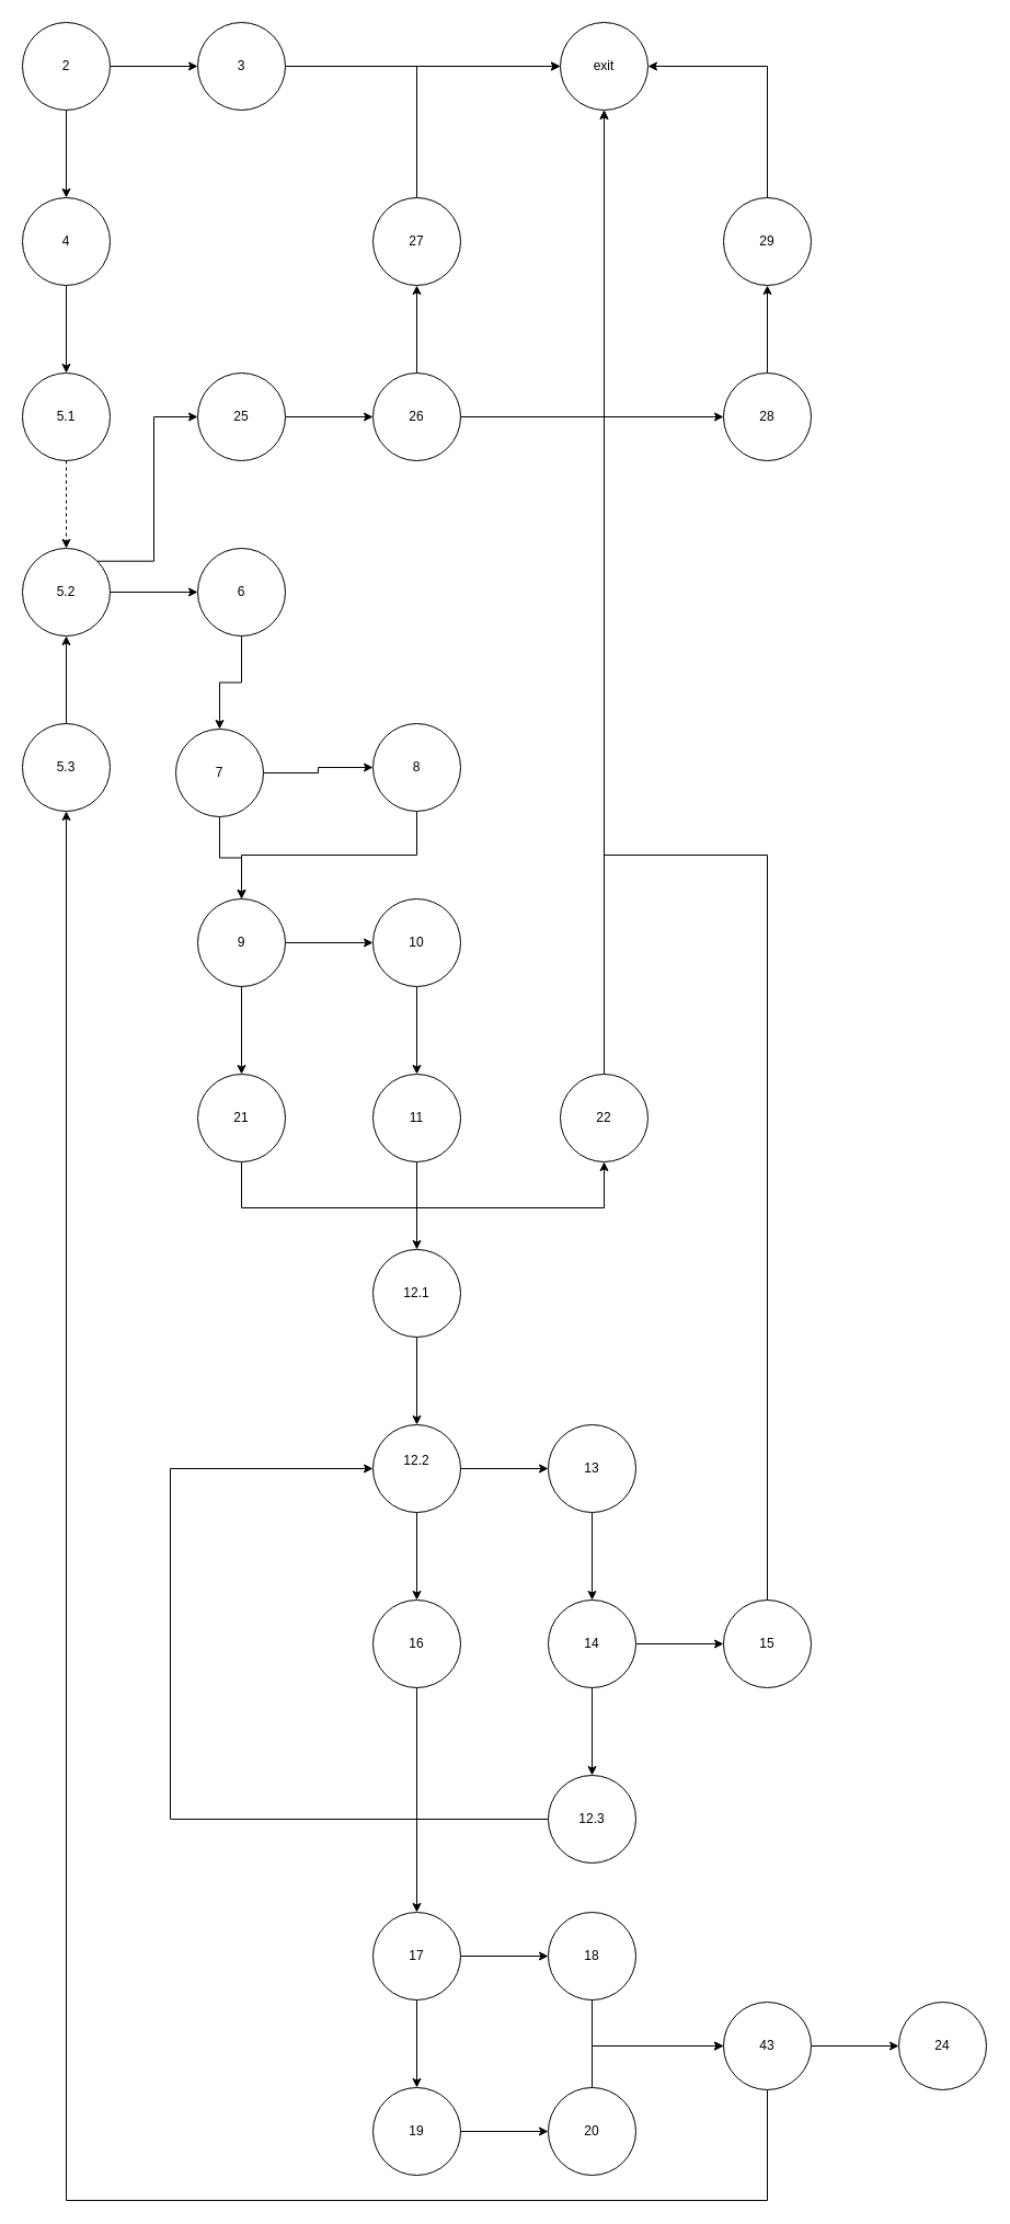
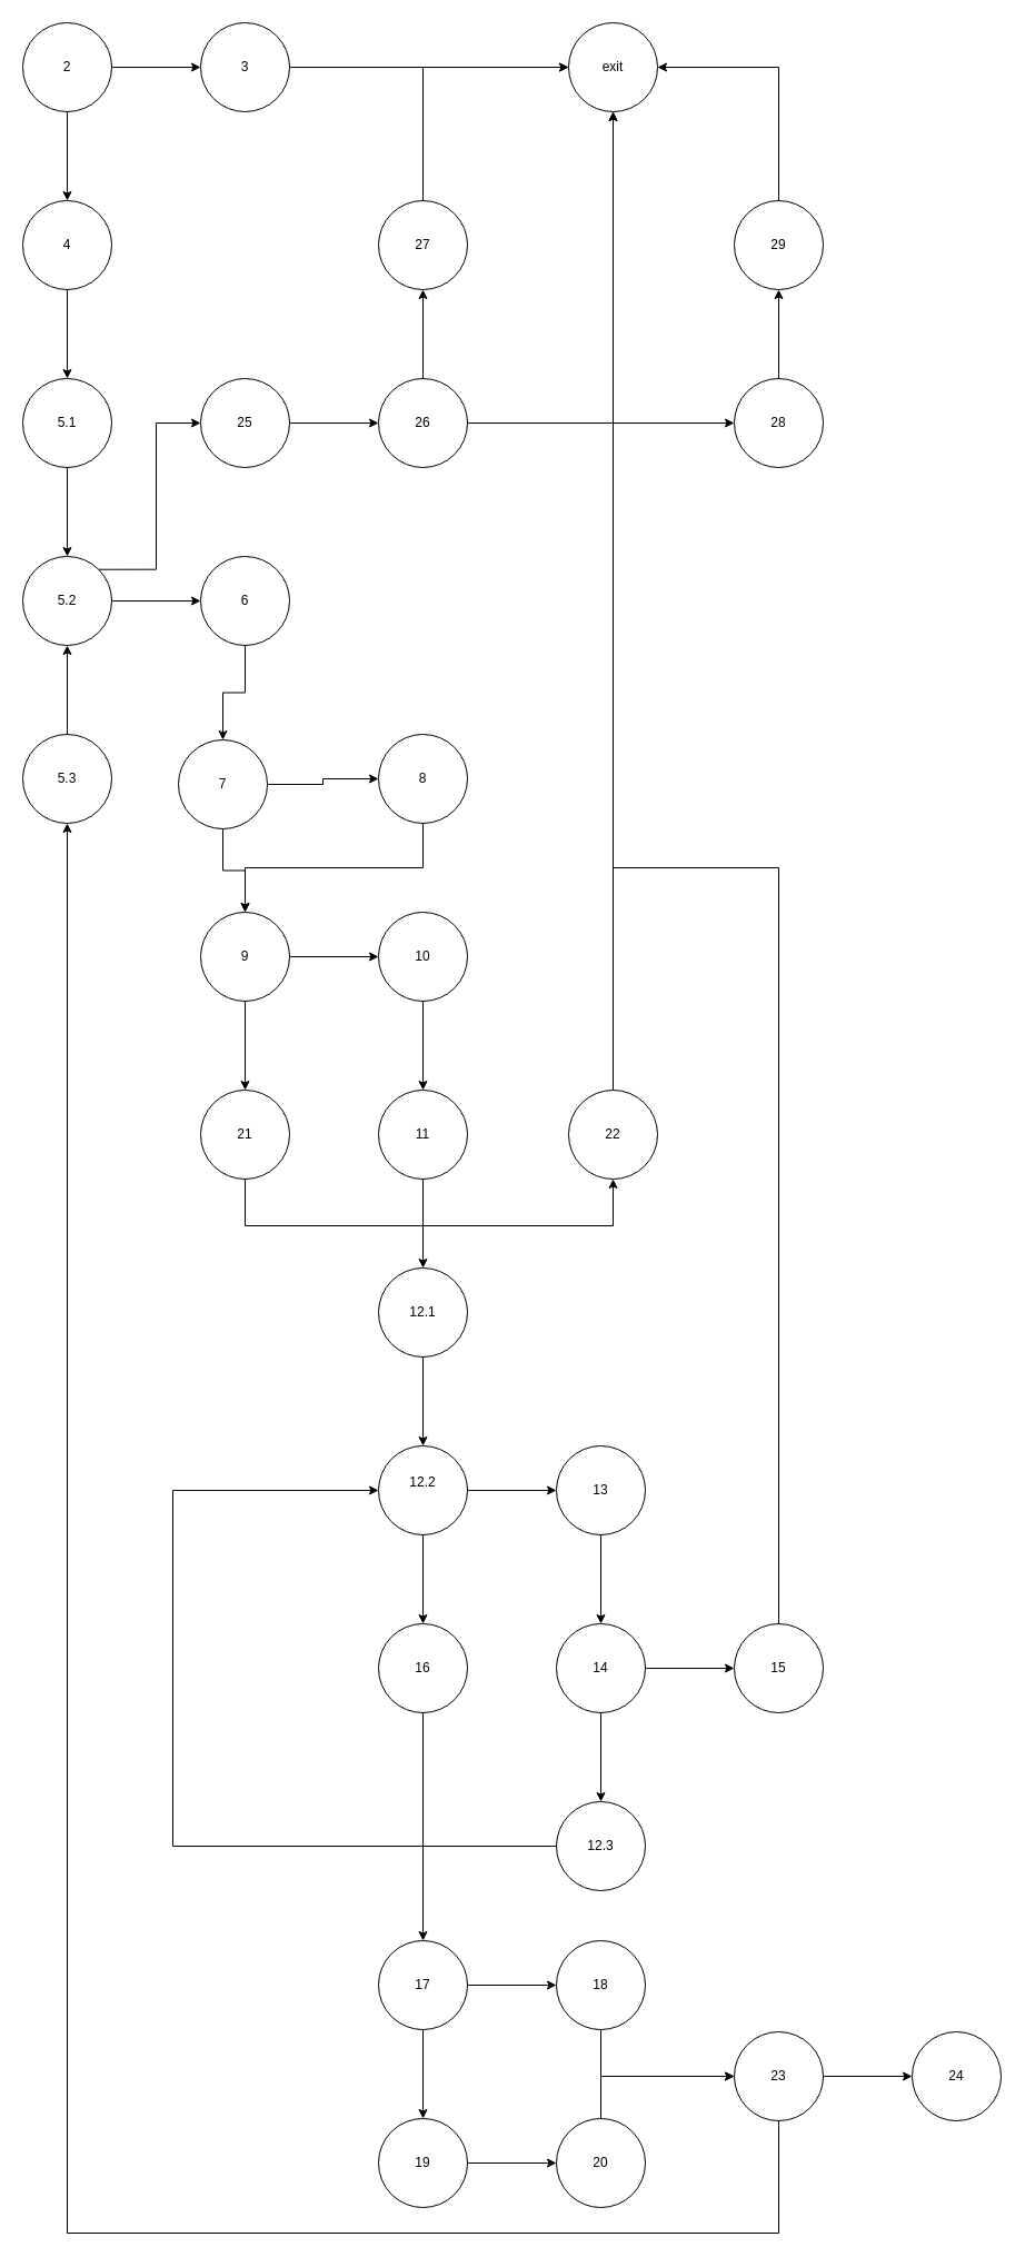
- <mxCell id="10" value="" style="edgeStyle=orthogonalEdgeStyle;rounded=0;orthogonalLoop=1;jettySize=auto;html=1;dashed=1;" parent="1" source="11" target="14" edge="1"><mxGeometry relative="1" as="geometry" /></mxCell>
+ <mxCell id="10" value="" style="edgeStyle=orthogonalEdgeStyle;rounded=0;orthogonalLoop=1;jettySize=auto;html=1;" parent="1" source="11" target="14" edge="1"><mxGeometry relative="1" as="geometry" /></mxCell>
- <mxCell id="58" value="43" style="ellipse;whiteSpace=wrap;html=1;aspect=fixed;" parent="1" vertex="1"><mxGeometry x="660" y="1827" width="80" height="80" as="geometry" /></mxCell>
+ <mxCell id="58" value="23" style="ellipse;whiteSpace=wrap;html=1;aspect=fixed;" parent="1" vertex="1"><mxGeometry x="660" y="1827" width="80" height="80" as="geometry" /></mxCell>
